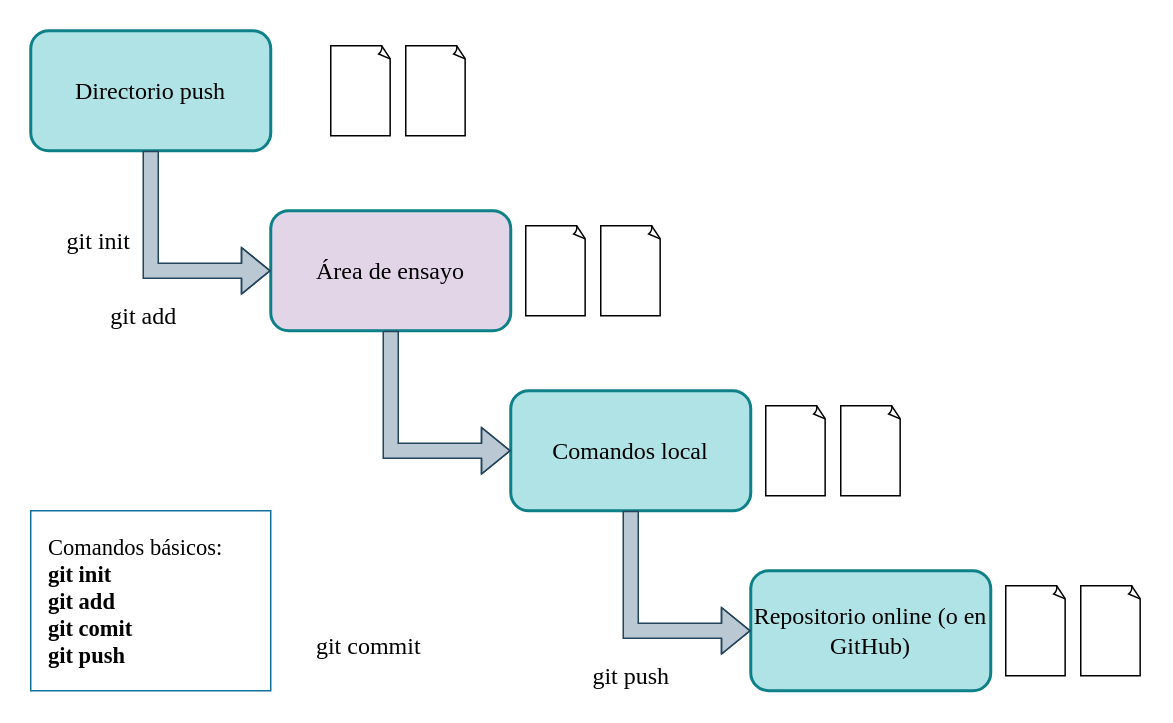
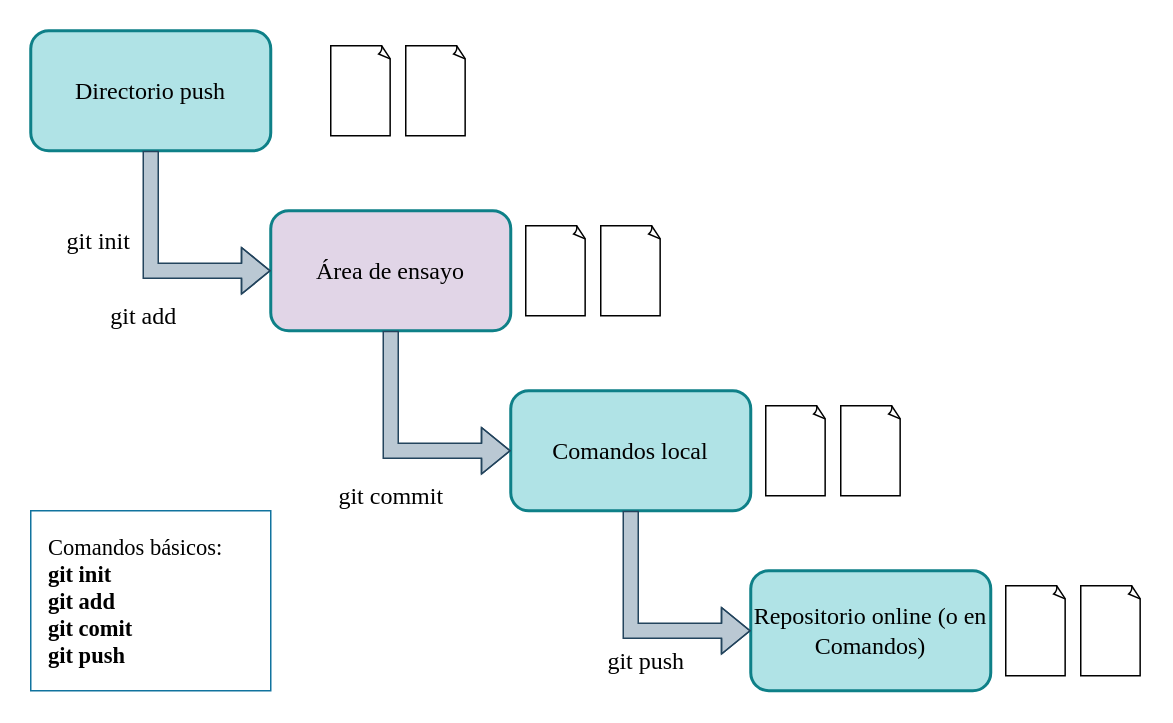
- <mxCell id="5" value="&lt;font color=&quot;#000000&quot; style=&quot;font-size: 16px;&quot;&gt;Repositorio online (o en GitHub)&lt;br style=&quot;font-size: 16px;&quot;&gt;&lt;/font&gt;" style="rounded=1;whiteSpace=wrap;html=1;fontSize=16;fillColor=#b0e3e6;strokeColor=#0e8088;strokeWidth=2;fontFamily=Verdana;" vertex="1" parent="1"><mxGeometry x="500" y="380" width="160" height="80" as="geometry" /></mxCell>
+ <mxCell id="5" value="&lt;font color=&quot;#000000&quot; style=&quot;font-size: 16px;&quot;&gt;Repositorio online (o en Comandos)&lt;br style=&quot;font-size: 16px;&quot;&gt;&lt;/font&gt;" style="rounded=1;whiteSpace=wrap;html=1;fontSize=16;fillColor=#b0e3e6;strokeColor=#0e8088;strokeWidth=2;fontFamily=Verdana;" vertex="1" parent="1"><mxGeometry x="500" y="380" width="160" height="80" as="geometry" /></mxCell>
- <mxCell id="11" value="git commit" style="text;html=1;align=center;verticalAlign=middle;resizable=0;points=[];autosize=1;strokeColor=none;fillColor=none;fontSize=16;fontFamily=Verdana;fontColor=#000000;" vertex="1" parent="1"><mxGeometry x="195" y="420" width="100" height="20" as="geometry" /></mxCell>
+ <mxCell id="11" value="git commit" style="text;html=1;align=center;verticalAlign=middle;resizable=0;points=[];autosize=1;strokeColor=none;fillColor=none;fontSize=16;fontFamily=Verdana;fontColor=#000000;" vertex="1" parent="1"><mxGeometry x="210" y="320" width="100" height="20" as="geometry" /></mxCell>
- <mxCell id="12" value="git push" style="text;html=1;align=center;verticalAlign=middle;resizable=0;points=[];autosize=1;strokeColor=none;fillColor=none;fontSize=16;fontFamily=Verdana;fontColor=#000000;" vertex="1" parent="1"><mxGeometry x="380" y="440" width="80" height="20" as="geometry" /></mxCell>
+ <mxCell id="12" value="git push" style="text;html=1;align=center;verticalAlign=middle;resizable=0;points=[];autosize=1;strokeColor=none;fillColor=none;fontSize=16;fontFamily=Verdana;fontColor=#000000;" vertex="1" parent="1"><mxGeometry x="390" y="430" width="80" height="20" as="geometry" /></mxCell>
